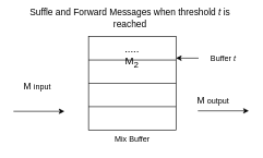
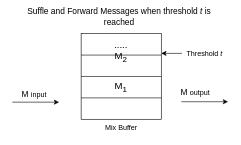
- <mxCell id="17" value="Buffer &lt;i&gt;t&lt;/i&gt;" style="text;html=1;strokeColor=none;fillColor=none;align=center;verticalAlign=middle;whiteSpace=wrap;rounded=0;" parent="2" vertex="1"><mxGeometry x="283.096" y="61.429" width="75.789" height="14.286" as="geometry" /></mxCell>
+ <mxCell id="17" value="Threshold &lt;i&gt;t&lt;/i&gt;" style="text;html=1;strokeColor=none;fillColor=none;align=center;verticalAlign=middle;whiteSpace=wrap;rounded=0;" parent="2" vertex="1"><mxGeometry x="283.096" y="61.429" width="75.789" height="14.286" as="geometry" /></mxCell>
- <mxCell id="12" value="&lt;font&gt;&lt;font style=&quot;font-size: 14px&quot;&gt;Μ&amp;nbsp;&lt;/font&gt;&lt;font style=&quot;font-size: 12px&quot;&gt;input&lt;/font&gt;&lt;/font&gt;" style="text;html=1;strokeColor=none;fillColor=none;align=center;verticalAlign=middle;whiteSpace=wrap;rounded=0;" parent="2" vertex="1"><mxGeometry x="14.489" y="105" width="44.582" height="14.286" as="geometry" /></mxCell>
+ <mxCell id="12" value="&lt;font&gt;&lt;font style=&quot;font-size: 14px&quot;&gt;Μ&amp;nbsp;&lt;/font&gt;&lt;font style=&quot;font-size: 12px&quot;&gt;input&lt;/font&gt;&lt;/font&gt;" style="text;html=1;strokeColor=none;fillColor=none;align=center;verticalAlign=middle;whiteSpace=wrap;rounded=0;" parent="2" vertex="1"><mxGeometry x="14.489" y="130.0" width="44.582" height="14.286" as="geometry" /></mxCell>
+ <mxCell id="7" value="&lt;font style=&quot;font-size: 16px&quot;&gt;Μ&lt;sub&gt;1&lt;br&gt;&lt;/sub&gt;&lt;/font&gt;" style="text;html=1;strokeColor=none;fillColor=none;align=center;verticalAlign=middle;whiteSpace=wrap;rounded=0;" parent="2" vertex="1"><mxGeometry x="159.381" y="117.857" width="44.582" height="14.286" as="geometry" /></mxCell>
